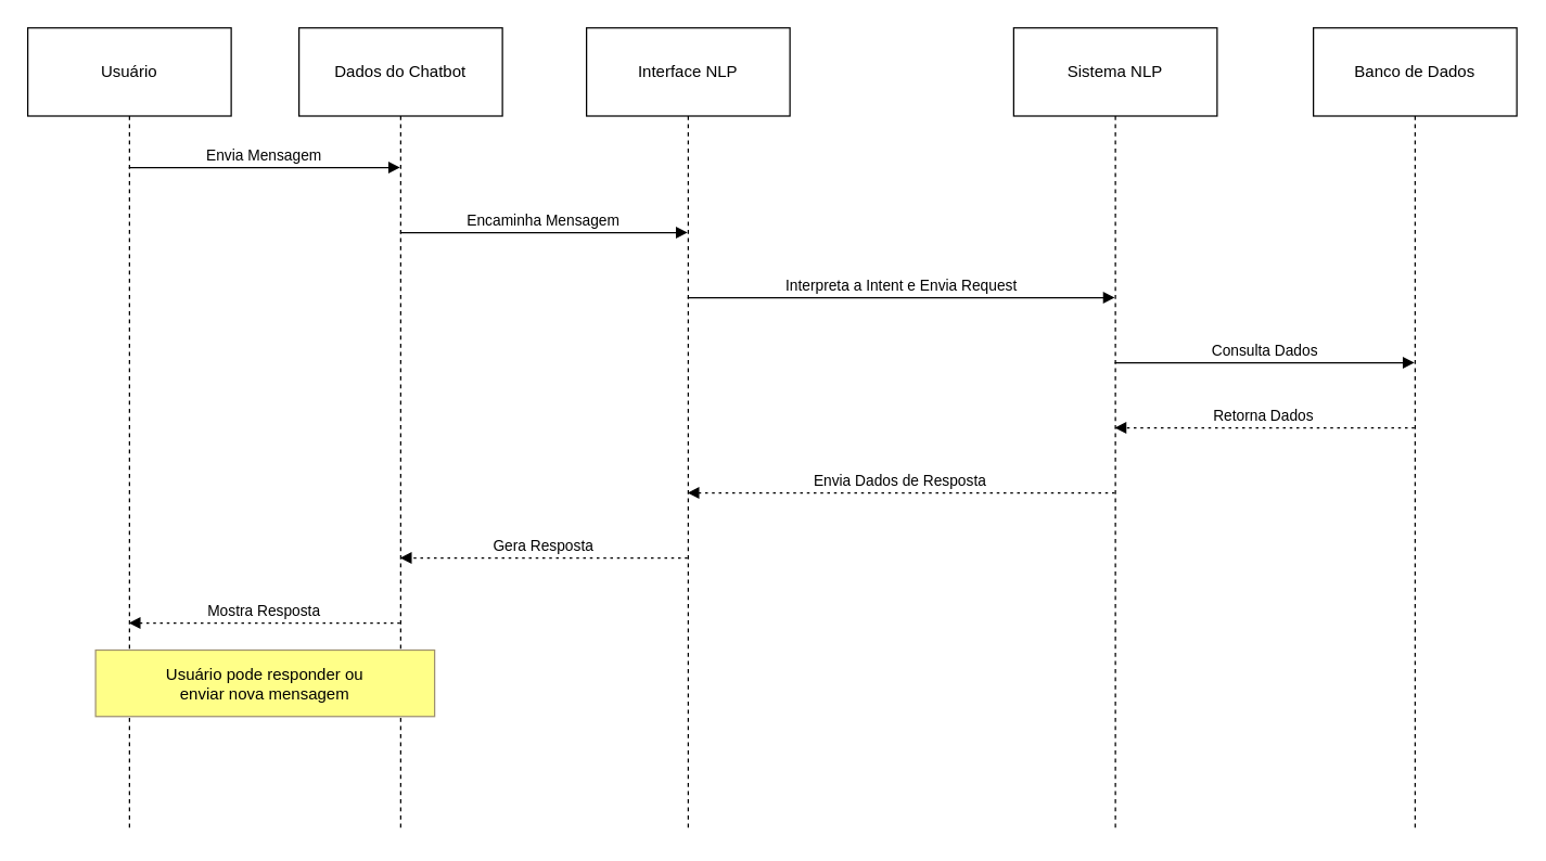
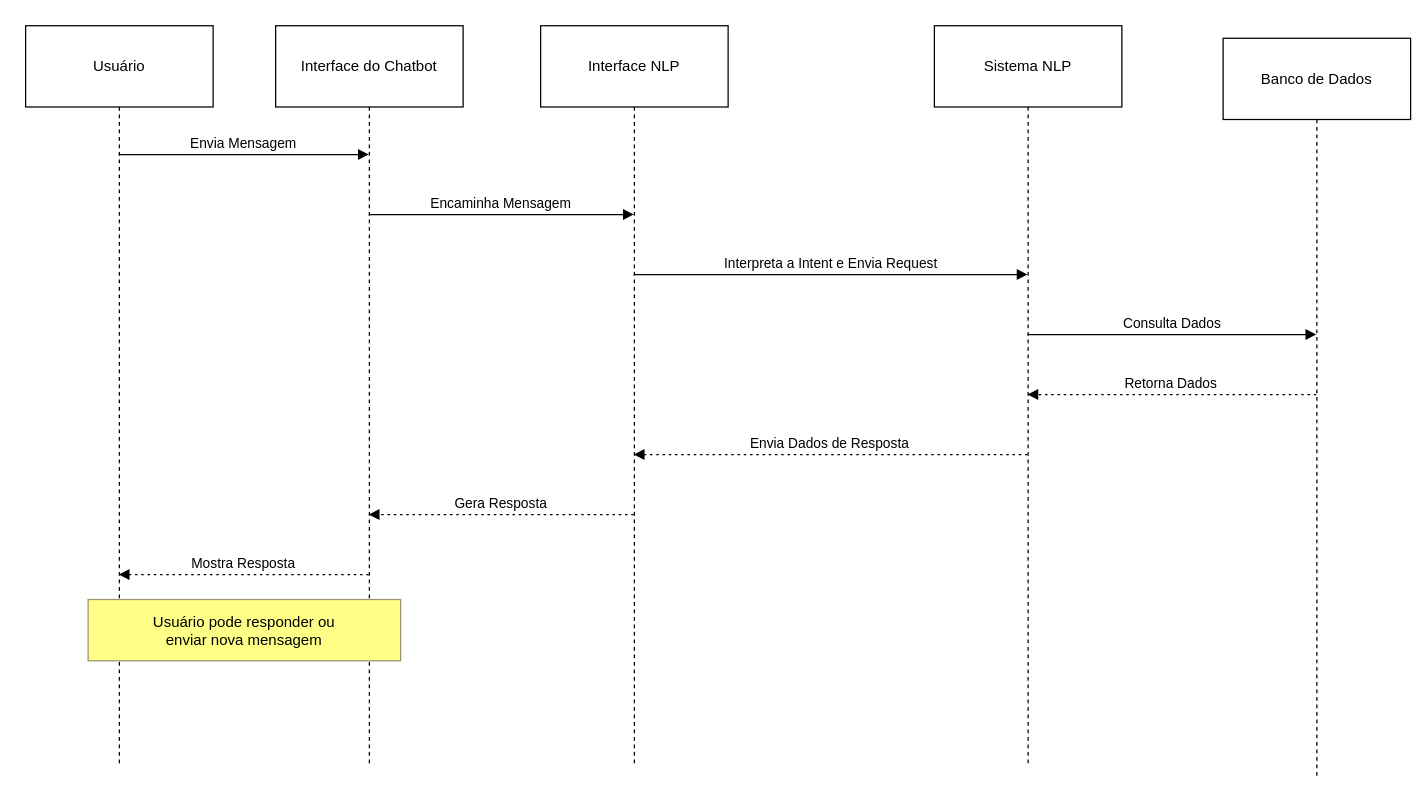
- <mxCell id="3" value="Dados do Chatbot" style="shape=umlLifeline;perimeter=lifelinePerimeter;whiteSpace=wrap;container=1;dropTarget=0;collapsible=0;recursiveResize=0;outlineConnect=0;portConstraint=eastwest;newEdgeStyle={&quot;edgeStyle&quot;:&quot;elbowEdgeStyle&quot;,&quot;elbow&quot;:&quot;vertical&quot;,&quot;curved&quot;:0,&quot;rounded&quot;:0};size=65;" vertex="1" parent="1"><mxGeometry x="220" y="20" width="150" height="593" as="geometry" /></mxCell>
+ <mxCell id="3" value="Interface do Chatbot" style="shape=umlLifeline;perimeter=lifelinePerimeter;whiteSpace=wrap;container=1;dropTarget=0;collapsible=0;recursiveResize=0;outlineConnect=0;portConstraint=eastwest;newEdgeStyle={&quot;edgeStyle&quot;:&quot;elbowEdgeStyle&quot;,&quot;elbow&quot;:&quot;vertical&quot;,&quot;curved&quot;:0,&quot;rounded&quot;:0};size=65;" vertex="1" parent="1"><mxGeometry x="220" y="20" width="150" height="593" as="geometry" /></mxCell>
- <mxCell id="6" value="Banco de Dados" style="shape=umlLifeline;perimeter=lifelinePerimeter;whiteSpace=wrap;container=1;dropTarget=0;collapsible=0;recursiveResize=0;outlineConnect=0;portConstraint=eastwest;newEdgeStyle={&quot;edgeStyle&quot;:&quot;elbowEdgeStyle&quot;,&quot;elbow&quot;:&quot;vertical&quot;,&quot;curved&quot;:0,&quot;rounded&quot;:0};size=65;" vertex="1" parent="1"><mxGeometry x="968" y="20" width="150" height="593" as="geometry" /></mxCell>
+ <mxCell id="6" value="Banco de Dados" style="shape=umlLifeline;perimeter=lifelinePerimeter;whiteSpace=wrap;container=1;dropTarget=0;collapsible=0;recursiveResize=0;outlineConnect=0;portConstraint=eastwest;newEdgeStyle={&quot;edgeStyle&quot;:&quot;elbowEdgeStyle&quot;,&quot;elbow&quot;:&quot;vertical&quot;,&quot;curved&quot;:0,&quot;rounded&quot;:0};size=65;" vertex="1" parent="1"><mxGeometry x="978" y="30" width="150" height="593" as="geometry" /></mxCell>
